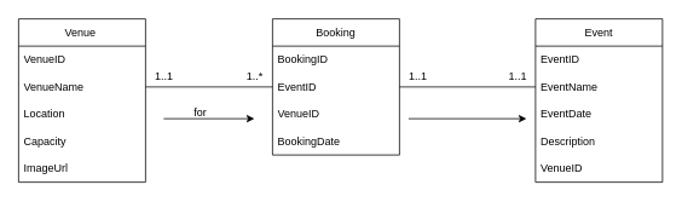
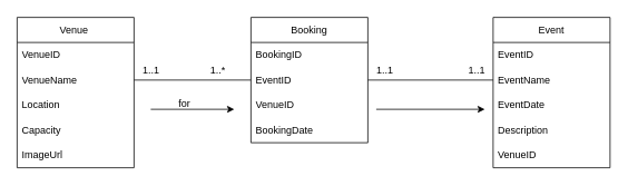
- <mxCell id="24" value="1..*" style="text;html=1;align=center;verticalAlign=middle;resizable=0;points=[];autosize=1;strokeColor=none;fillColor=none;" vertex="1" parent="1"><mxGeometry x="260" y="68" width="40" height="30" as="geometry" /></mxCell>
+ <mxCell id="24" value="1..*" style="text;html=1;align=center;verticalAlign=middle;resizable=0;points=[];autosize=1;strokeColor=none;fillColor=none;" vertex="1" parent="1"><mxGeometry x="240" y="68" width="40" height="30" as="geometry" /></mxCell>
